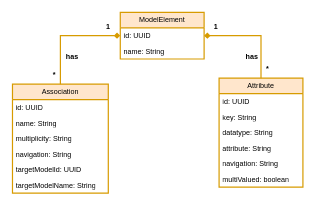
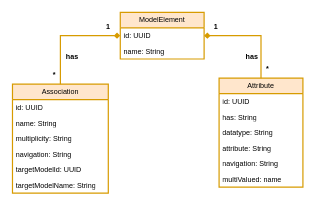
- <mxCell id="14" value="key: String" style="text;strokeColor=none;fillColor=none;align=left;verticalAlign=top;spacingLeft=4;spacingRight=4;overflow=hidden;rotatable=0;points=[[0,0.5],[1,0.5]];portConstraint=eastwest;whiteSpace=wrap;html=1;" vertex="1" parent="12"><mxGeometry y="52" width="140" height="26" as="geometry" /></mxCell>
+ <mxCell id="14" value="has: String" style="text;strokeColor=none;fillColor=none;align=left;verticalAlign=top;spacingLeft=4;spacingRight=4;overflow=hidden;rotatable=0;points=[[0,0.5],[1,0.5]];portConstraint=eastwest;whiteSpace=wrap;html=1;" vertex="1" parent="12"><mxGeometry y="52" width="140" height="26" as="geometry" /></mxCell>
- <mxCell id="18" value="multiValued: boolean" style="text;strokeColor=none;fillColor=none;align=left;verticalAlign=top;spacingLeft=4;spacingRight=4;overflow=hidden;rotatable=0;points=[[0,0.5],[1,0.5]];portConstraint=eastwest;whiteSpace=wrap;html=1;" vertex="1" parent="12"><mxGeometry y="156" width="140" height="26" as="geometry" /></mxCell>
+ <mxCell id="18" value="multiValued: name" style="text;strokeColor=none;fillColor=none;align=left;verticalAlign=top;spacingLeft=4;spacingRight=4;overflow=hidden;rotatable=0;points=[[0,0.5],[1,0.5]];portConstraint=eastwest;whiteSpace=wrap;html=1;" vertex="1" parent="12"><mxGeometry y="156" width="140" height="26" as="geometry" /></mxCell>
